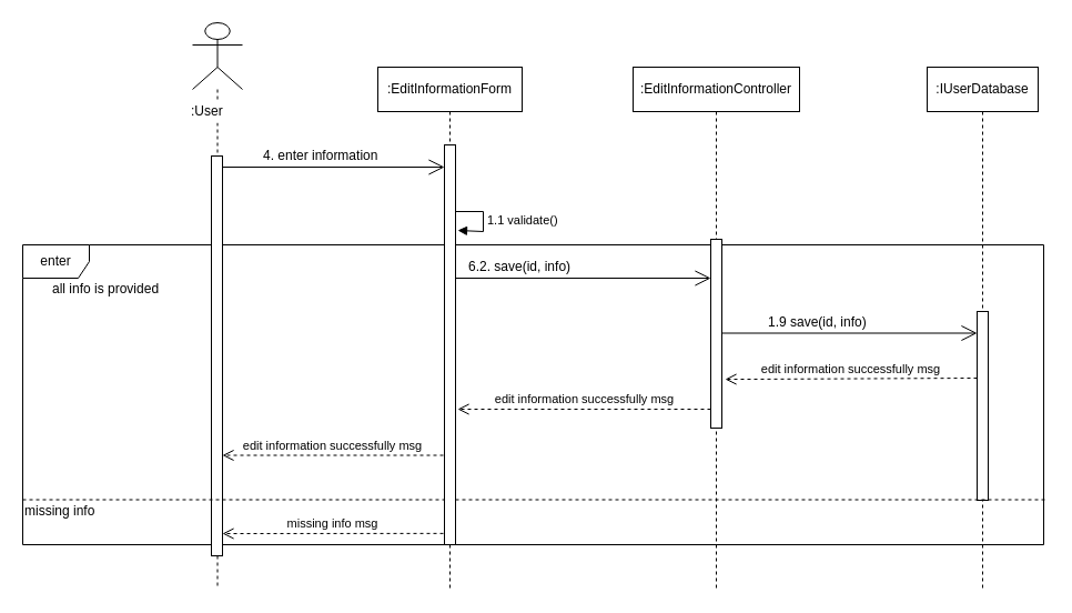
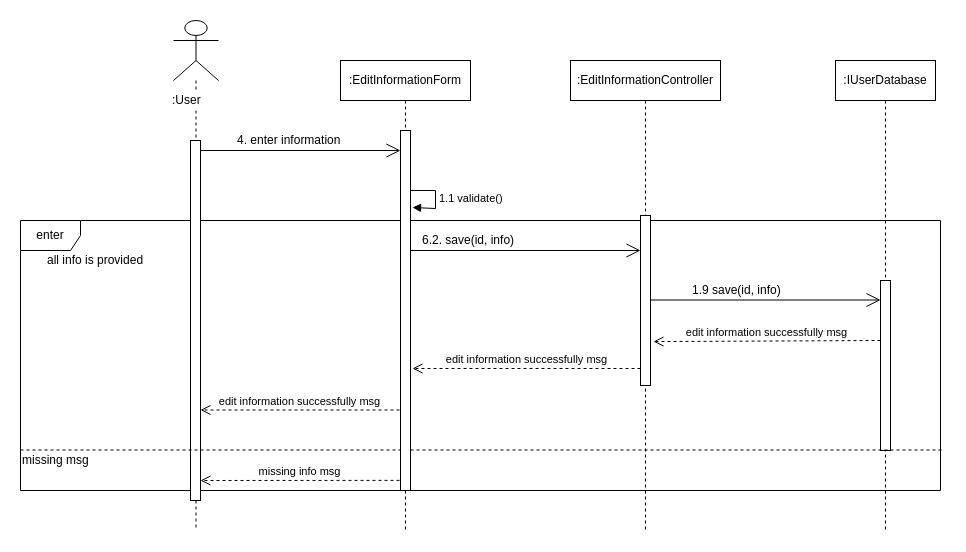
- <mxCell id="20" value="missing info" style="text;html=1;resizable=0;points=[];autosize=1;align=left;verticalAlign=top;spacingTop=-4;" parent="1" vertex="1"><mxGeometry x="20" y="450" width="80" height="20" as="geometry" /></mxCell>
+ <mxCell id="20" value="missing msg" style="text;html=1;resizable=0;points=[];autosize=1;align=left;verticalAlign=top;spacingTop=-4;" parent="1" vertex="1"><mxGeometry x="20" y="450" width="80" height="20" as="geometry" /></mxCell>
